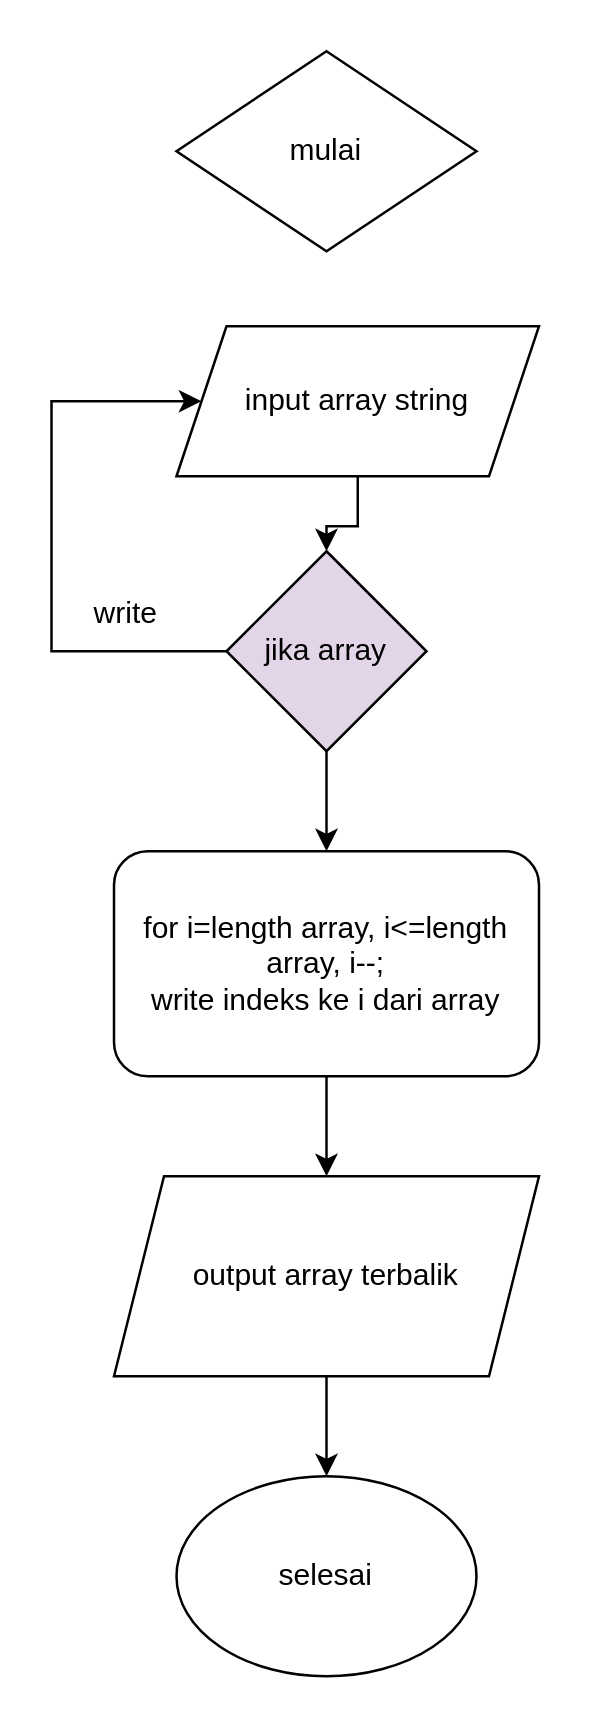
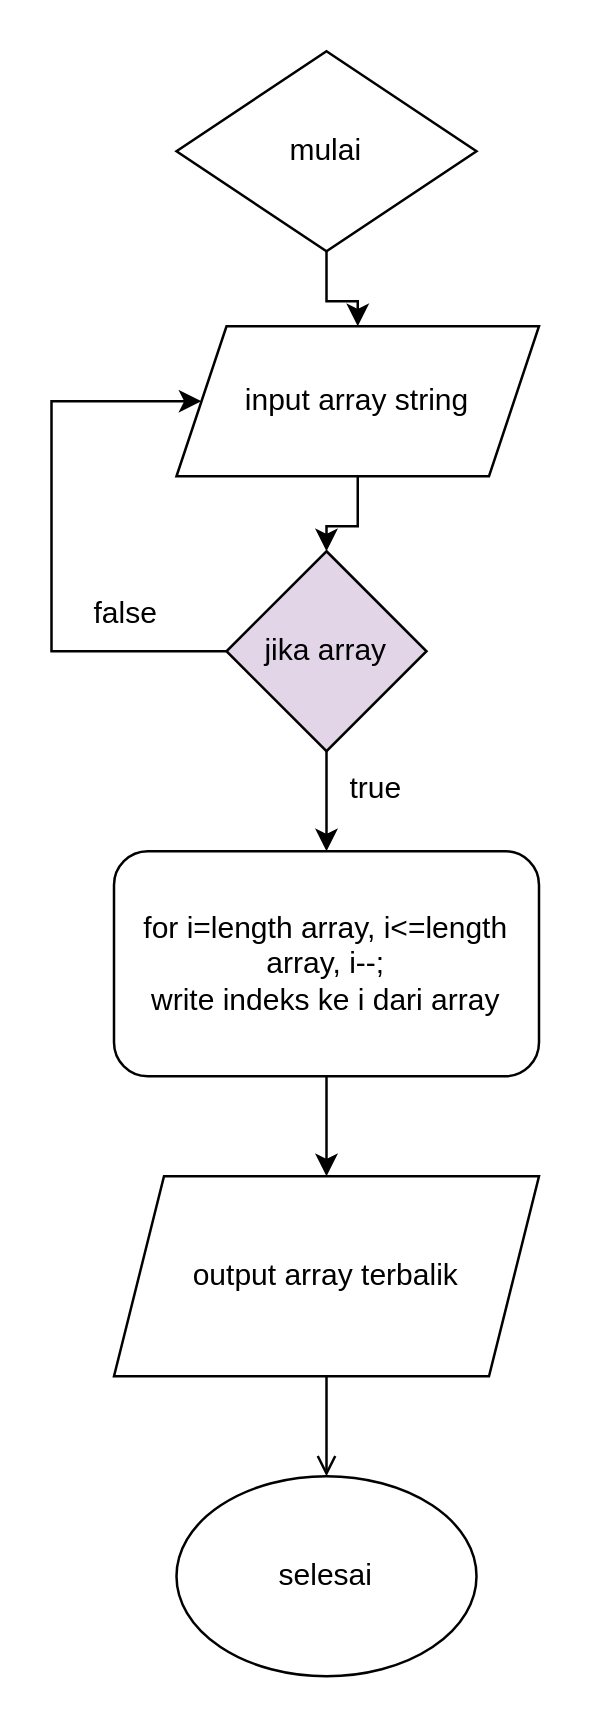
+ <mxCell id="2" value="" style="edgeStyle=orthogonalEdgeStyle;rounded=0;orthogonalLoop=1;jettySize=auto;html=1;" edge="1" parent="1" source="3" target="5"><mxGeometry relative="1" as="geometry" /></mxCell>
- <mxCell id="15" value="write" style="text;html=1;strokeColor=none;fillColor=none;align=center;verticalAlign=middle;whiteSpace=wrap;rounded=0;" vertex="1" parent="1"><mxGeometry x="20" y="230" width="60" height="30" as="geometry" /></mxCell>
+ <mxCell id="15" value="false" style="text;html=1;strokeColor=none;fillColor=none;align=center;verticalAlign=middle;whiteSpace=wrap;rounded=0;" vertex="1" parent="1"><mxGeometry x="20" y="230" width="60" height="30" as="geometry" /></mxCell>
+ <mxCell id="14" value="true" style="text;html=1;strokeColor=none;fillColor=none;align=center;verticalAlign=middle;whiteSpace=wrap;rounded=0;" vertex="1" parent="1"><mxGeometry x="120" y="300" width="60" height="30" as="geometry" /></mxCell>
- <mxCell id="11" value="" style="edgeStyle=orthogonalEdgeStyle;rounded=0;orthogonalLoop=1;jettySize=auto;html=1;" edge="1" parent="1" source="12" target="13"><mxGeometry relative="1" as="geometry" /></mxCell>
+ <mxCell id="11" value="" style="edgeStyle=orthogonalEdgeStyle;rounded=0;orthogonalLoop=1;jettySize=auto;html=1;endArrow=open;" edge="1" parent="1" source="12" target="13"><mxGeometry relative="1" as="geometry" /></mxCell>
